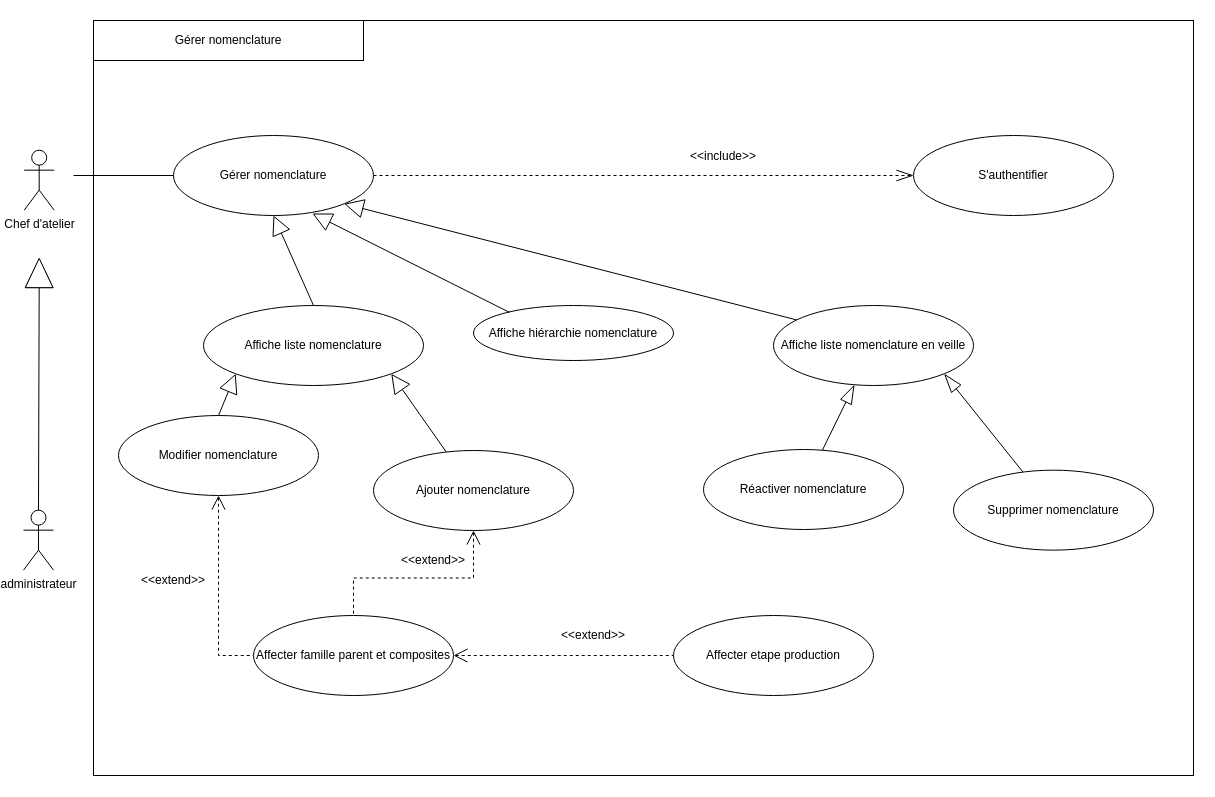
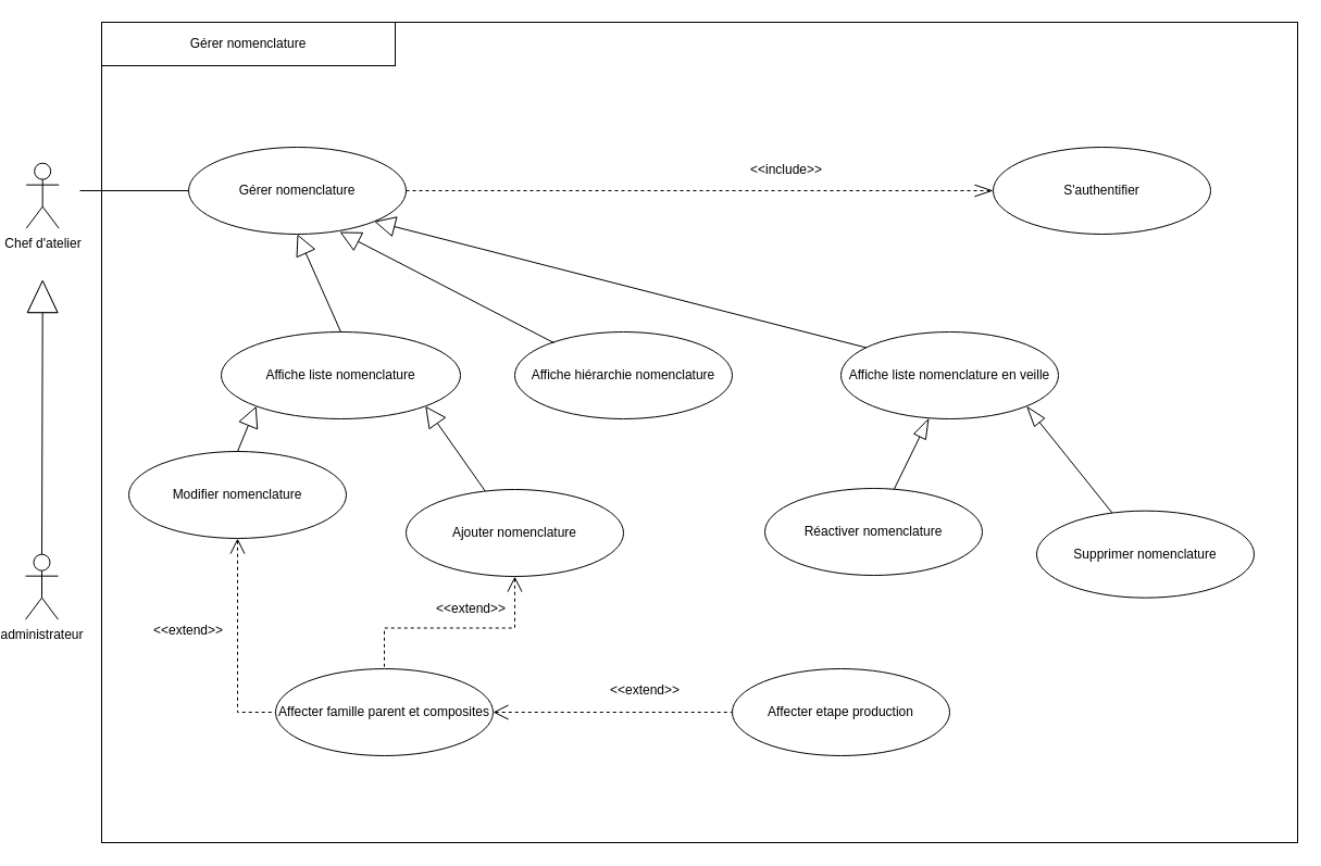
- <mxCell id="16" value="Affiche hiérarchie nomenclature" style="ellipse;whiteSpace=wrap;html=1;" parent="1" vertex="1"><mxGeometry x="470" y="305" width="200" height="55" as="geometry" /></mxCell>
+ <mxCell id="16" value="Affiche hiérarchie nomenclature" style="ellipse;whiteSpace=wrap;html=1;" parent="1" vertex="1"><mxGeometry x="470" y="305" width="200" height="80" as="geometry" /></mxCell>
